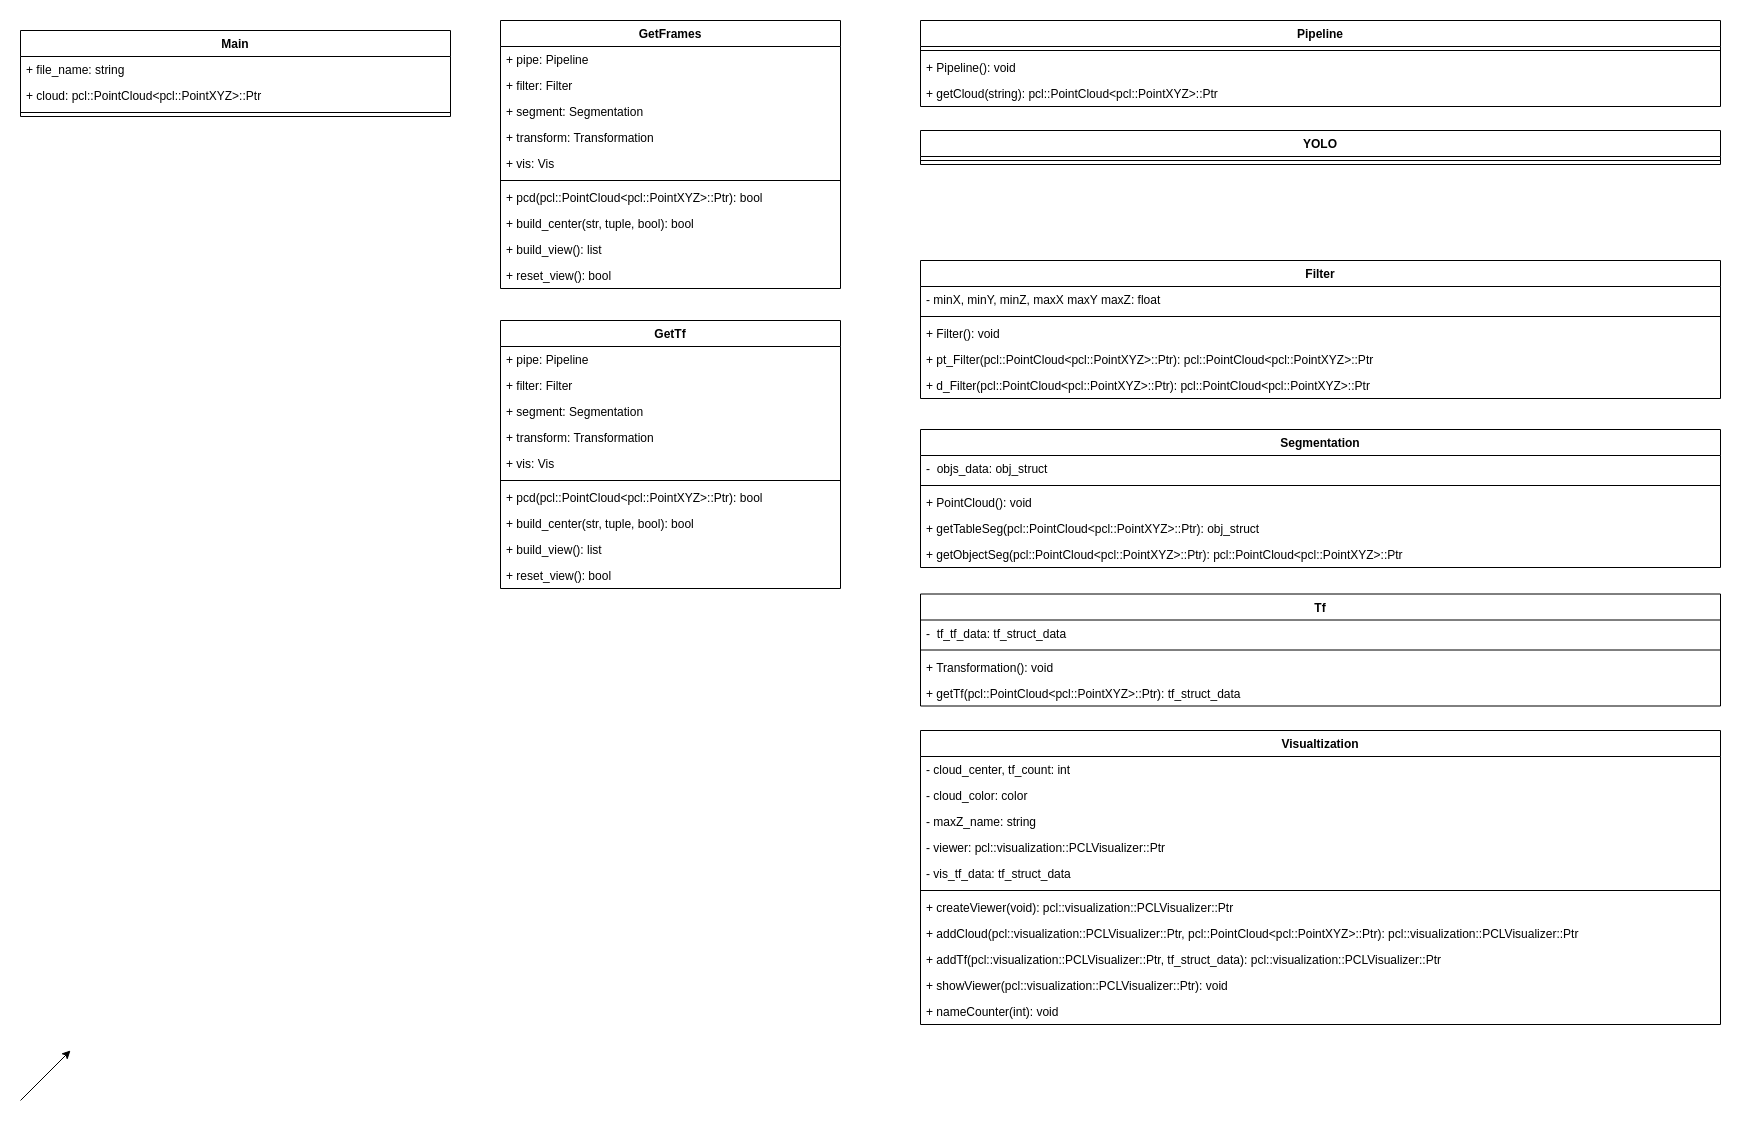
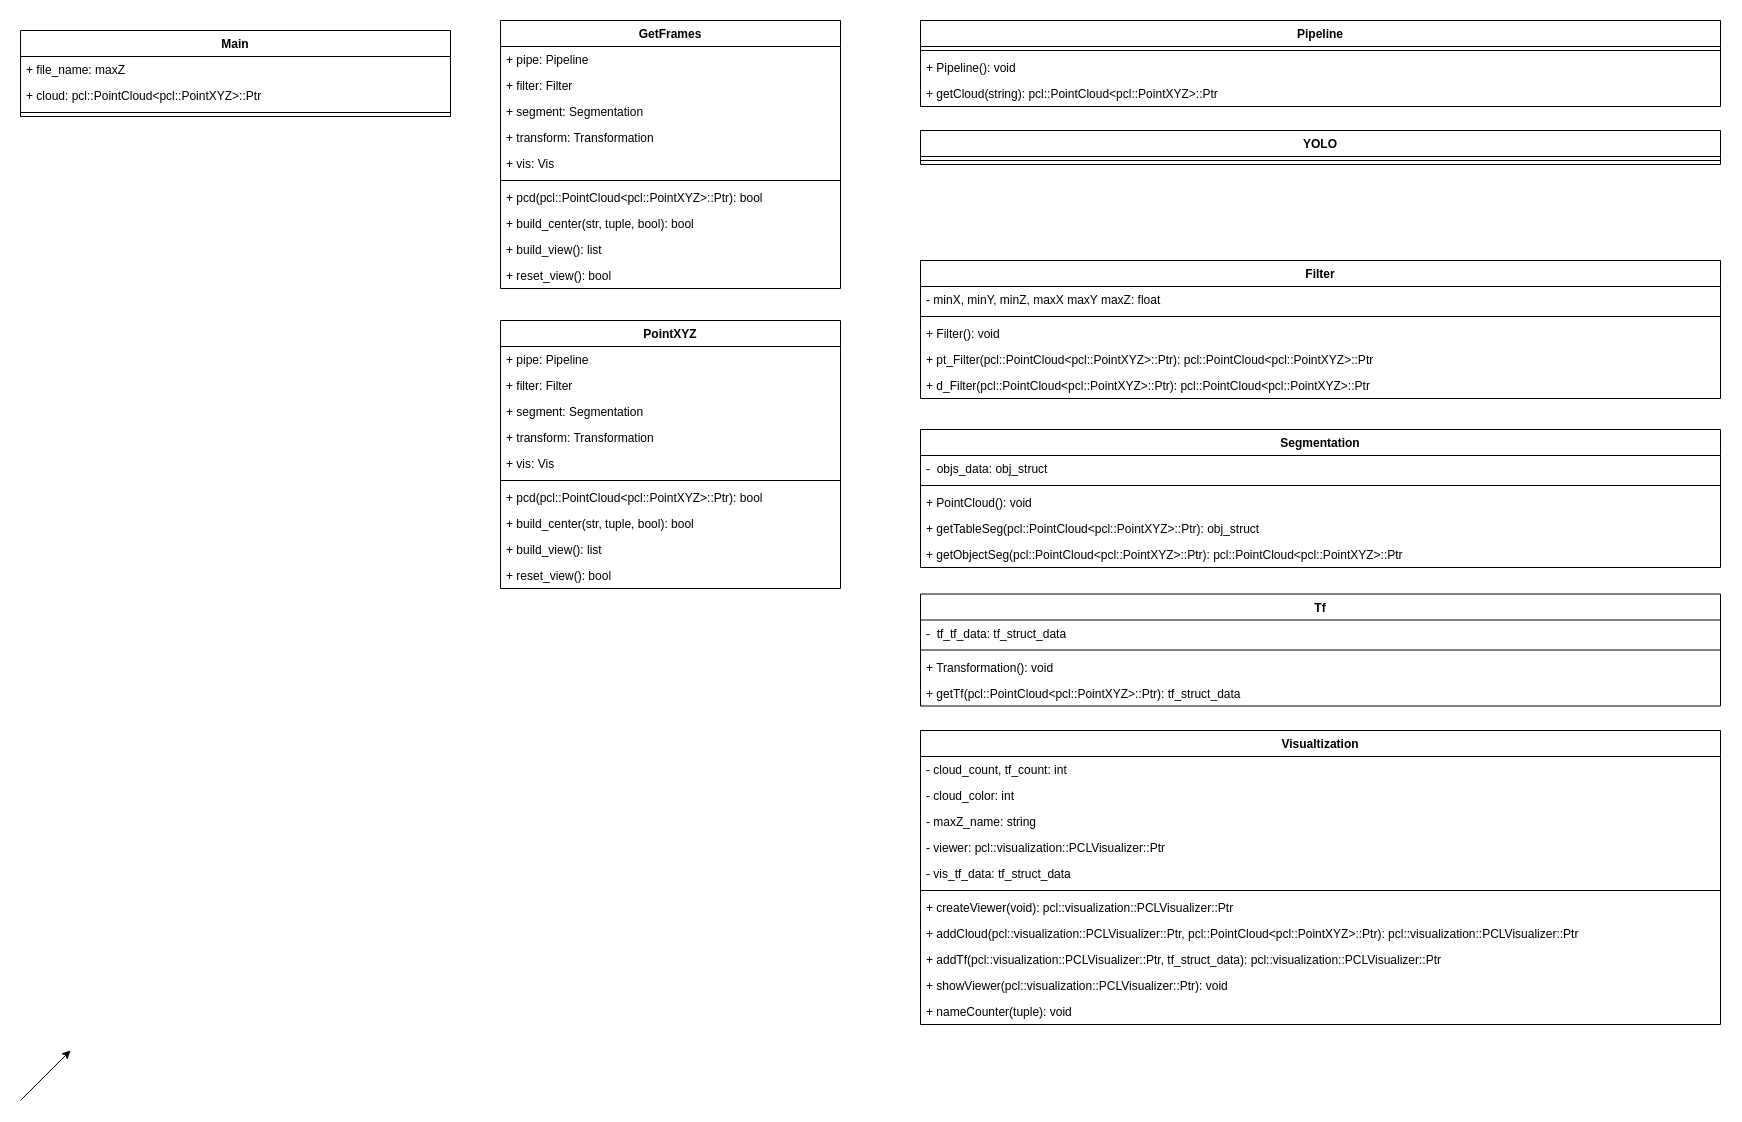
- <mxCell id="19" value="+ file_name: string" style="text;strokeColor=none;fillColor=none;align=left;verticalAlign=top;spacingLeft=4;spacingRight=4;overflow=hidden;rotatable=0;points=[[0,0.5],[1,0.5]];portConstraint=eastwest;" parent="18" vertex="1"><mxGeometry y="26" width="430" height="26" as="geometry" /></mxCell>
+ <mxCell id="19" value="+ file_name: maxZ" style="text;strokeColor=none;fillColor=none;align=left;verticalAlign=top;spacingLeft=4;spacingRight=4;overflow=hidden;rotatable=0;points=[[0,0.5],[1,0.5]];portConstraint=eastwest;" parent="18" vertex="1"><mxGeometry y="26" width="430" height="26" as="geometry" /></mxCell>
- <mxCell id="22" value="GetTf" style="swimlane;fontStyle=1;align=center;verticalAlign=top;childLayout=stackLayout;horizontal=1;startSize=26;horizontalStack=0;resizeParent=1;resizeParentMax=0;resizeLast=0;collapsible=1;marginBottom=0;" parent="1" vertex="1"><mxGeometry x="500" y="320" width="340" height="268" as="geometry" /></mxCell>
+ <mxCell id="22" value="PointXYZ" style="swimlane;fontStyle=1;align=center;verticalAlign=top;childLayout=stackLayout;horizontal=1;startSize=26;horizontalStack=0;resizeParent=1;resizeParentMax=0;resizeLast=0;collapsible=1;marginBottom=0;" parent="1" vertex="1"><mxGeometry x="500" y="320" width="340" height="268" as="geometry" /></mxCell>
- <mxCell id="7" value="- cloud_center, tf_count: int" style="text;strokeColor=none;fillColor=none;align=left;verticalAlign=top;spacingLeft=4;spacingRight=4;overflow=hidden;rotatable=0;points=[[0,0.5],[1,0.5]];portConstraint=eastwest;" parent="6" vertex="1"><mxGeometry y="26" width="800" height="26" as="geometry" /></mxCell>
+ <mxCell id="7" value="- cloud_count, tf_count: int" style="text;strokeColor=none;fillColor=none;align=left;verticalAlign=top;spacingLeft=4;spacingRight=4;overflow=hidden;rotatable=0;points=[[0,0.5],[1,0.5]];portConstraint=eastwest;" parent="6" vertex="1"><mxGeometry y="26" width="800" height="26" as="geometry" /></mxCell>
- <mxCell id="8" value="- cloud_color: color" style="text;strokeColor=none;fillColor=none;align=left;verticalAlign=top;spacingLeft=4;spacingRight=4;overflow=hidden;rotatable=0;points=[[0,0.5],[1,0.5]];portConstraint=eastwest;" parent="6" vertex="1"><mxGeometry y="52" width="800" height="26" as="geometry" /></mxCell>
+ <mxCell id="8" value="- cloud_color: int" style="text;strokeColor=none;fillColor=none;align=left;verticalAlign=top;spacingLeft=4;spacingRight=4;overflow=hidden;rotatable=0;points=[[0,0.5],[1,0.5]];portConstraint=eastwest;" parent="6" vertex="1"><mxGeometry y="52" width="800" height="26" as="geometry" /></mxCell>
- <mxCell id="17" value="+ nameCounter(int): void" style="text;strokeColor=none;fillColor=none;align=left;verticalAlign=top;spacingLeft=4;spacingRight=4;overflow=hidden;rotatable=0;points=[[0,0.5],[1,0.5]];portConstraint=eastwest;" parent="6" vertex="1"><mxGeometry y="268" width="800" height="26" as="geometry" /></mxCell>
+ <mxCell id="17" value="+ nameCounter(tuple): void" style="text;strokeColor=none;fillColor=none;align=left;verticalAlign=top;spacingLeft=4;spacingRight=4;overflow=hidden;rotatable=0;points=[[0,0.5],[1,0.5]];portConstraint=eastwest;" parent="6" vertex="1"><mxGeometry y="268" width="800" height="26" as="geometry" /></mxCell>
